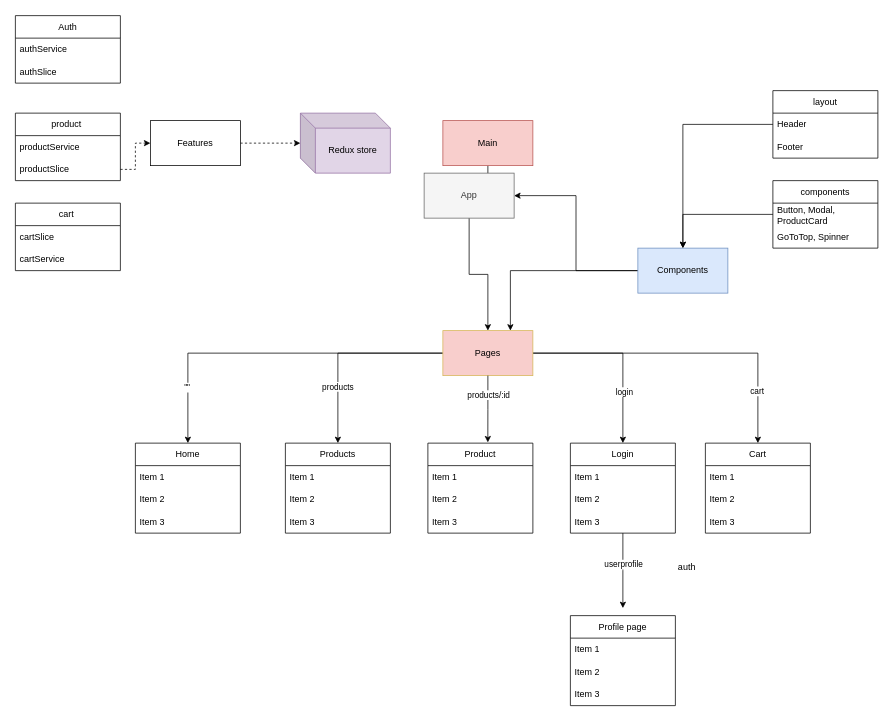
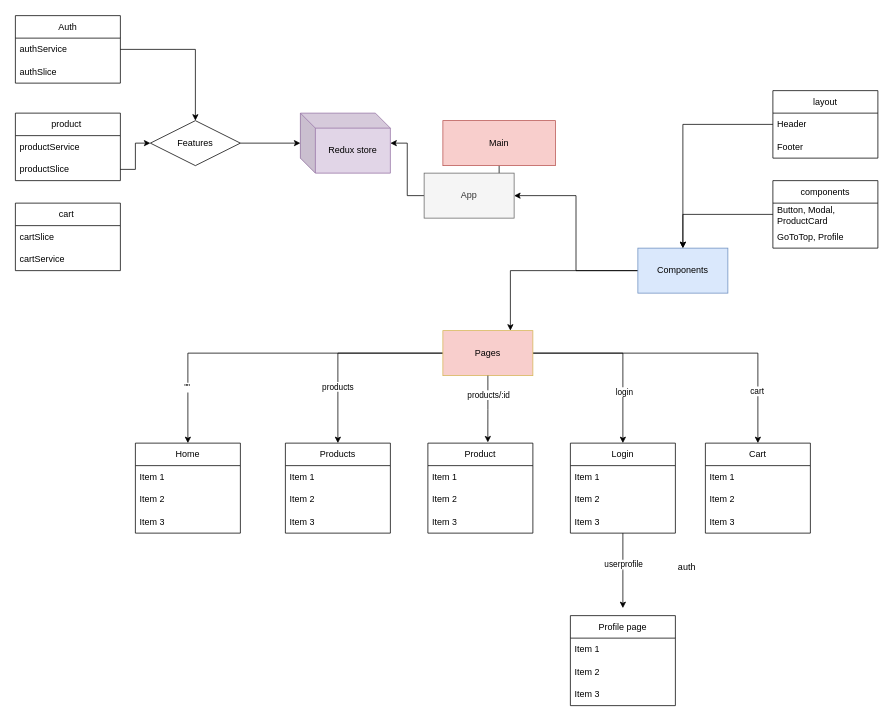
+ <mxCell id="52" style="edgeStyle=orthogonalEdgeStyle;rounded=0;orthogonalLoop=1;jettySize=auto;html=1;entryX=0.5;entryY=0;entryDx=0;entryDy=0;" edge="1" parent="1" source="44" target="41"><mxGeometry relative="1" as="geometry" /></mxCell>
- <mxCell id="41" value="Features" style="rounded=0;whiteSpace=wrap;html=1;" vertex="1" parent="1"><mxGeometry x="200" y="160" width="120" height="60" as="geometry" /></mxCell>
+ <mxCell id="41" value="Features" style="rhombus;whiteSpace=wrap;html=1;" vertex="1" parent="1"><mxGeometry x="200" y="160" width="120" height="60" as="geometry" /></mxCell>
- <mxCell id="40" style="edgeStyle=orthogonalEdgeStyle;rounded=0;orthogonalLoop=1;jettySize=auto;html=1;dashed=1;" edge="1" parent="1" source="41" target="42"><mxGeometry relative="1" as="geometry" /></mxCell>
+ <mxCell id="40" style="edgeStyle=orthogonalEdgeStyle;rounded=0;orthogonalLoop=1;jettySize=auto;html=1;" edge="1" parent="1" source="41" target="42"><mxGeometry relative="1" as="geometry" /></mxCell>
- <mxCell id="4" value="Main" style="rounded=0;whiteSpace=wrap;html=1;fillColor=#f8cecc;strokeColor=#b85450;" vertex="1" parent="1"><mxGeometry x="590" y="160" width="120" height="60" as="geometry" /></mxCell>
+ <mxCell id="4" value="Main" style="rounded=0;whiteSpace=wrap;html=1;fillColor=#f8cecc;strokeColor=#b85450;" vertex="1" parent="1"><mxGeometry x="590" y="160" width="150" height="60" as="geometry" /></mxCell>
- <mxCell id="53" style="edgeStyle=orthogonalEdgeStyle;rounded=0;orthogonalLoop=1;jettySize=auto;html=1;dashed=1;" edge="1" parent="1" source="48" target="41"><mxGeometry relative="1" as="geometry" /></mxCell>
+ <mxCell id="53" style="edgeStyle=orthogonalEdgeStyle;rounded=0;orthogonalLoop=1;jettySize=auto;html=1;" edge="1" parent="1" source="48" target="41"><mxGeometry relative="1" as="geometry" /></mxCell>
- <mxCell id="68" value="GoToTop, Spinner" style="text;strokeColor=none;fillColor=none;align=left;verticalAlign=middle;spacingLeft=4;spacingRight=4;overflow=hidden;points=[[0,0.5],[1,0.5]];portConstraint=eastwest;rotatable=0;whiteSpace=wrap;html=1;" vertex="1" parent="66"><mxGeometry y="60" width="140" height="30" as="geometry" /></mxCell>
+ <mxCell id="68" value="GoToTop, Profile" style="text;strokeColor=none;fillColor=none;align=left;verticalAlign=middle;spacingLeft=4;spacingRight=4;overflow=hidden;points=[[0,0.5],[1,0.5]];portConstraint=eastwest;rotatable=0;whiteSpace=wrap;html=1;" vertex="1" parent="66"><mxGeometry y="60" width="140" height="30" as="geometry" /></mxCell>
- <mxCell id="5" value="" style="edgeStyle=orthogonalEdgeStyle;rounded=0;orthogonalLoop=1;jettySize=auto;html=1;" edge="1" parent="1" source="6" target="15"><mxGeometry relative="1" as="geometry" /></mxCell>
+ <mxCell id="5" value="" style="edgeStyle=orthogonalEdgeStyle;rounded=0;orthogonalLoop=1;jettySize=auto;html=1;" edge="1" parent="1" source="6" target="42"><mxGeometry relative="1" as="geometry" /></mxCell>
